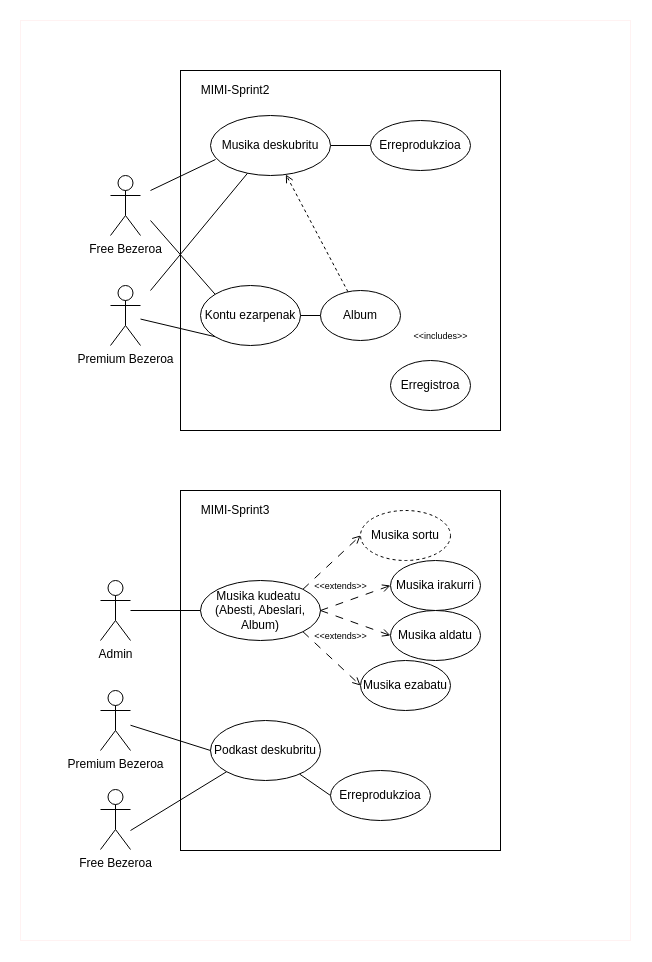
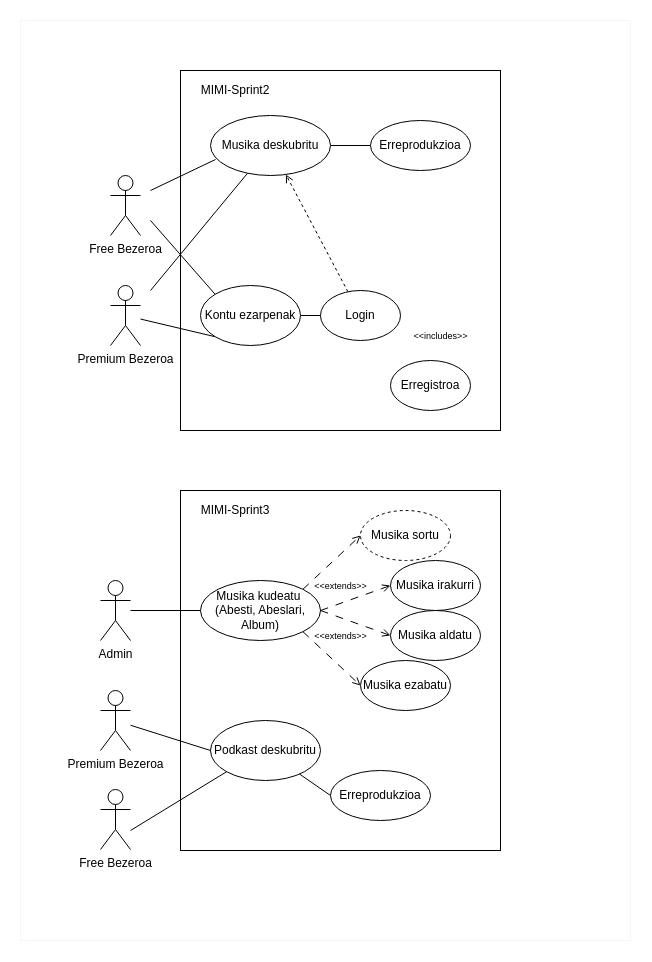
- <mxCell id="11" value="Album" style="ellipse;whiteSpace=wrap;html=1;" vertex="1" parent="1"><mxGeometry x="320" y="290" width="80" height="50" as="geometry" /></mxCell>
+ <mxCell id="11" value="Login" style="ellipse;whiteSpace=wrap;html=1;" vertex="1" parent="1"><mxGeometry x="320" y="290" width="80" height="50" as="geometry" /></mxCell>
